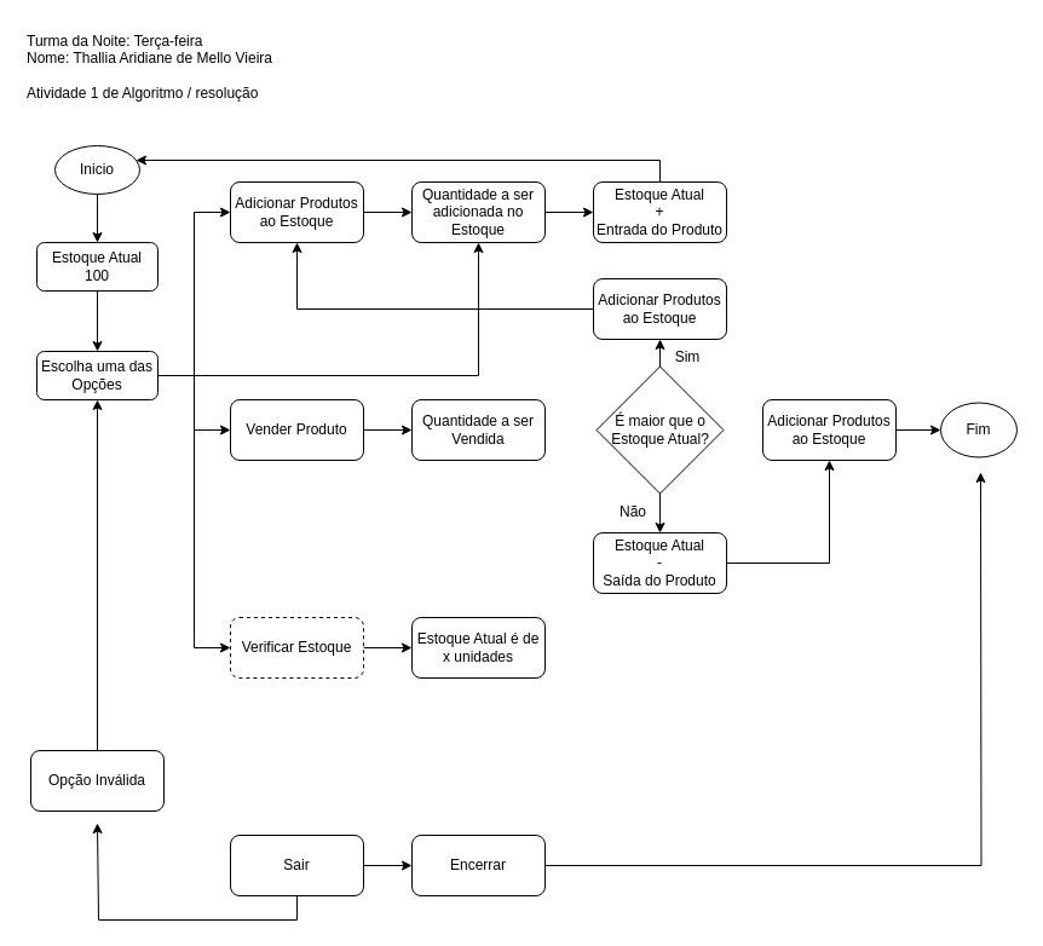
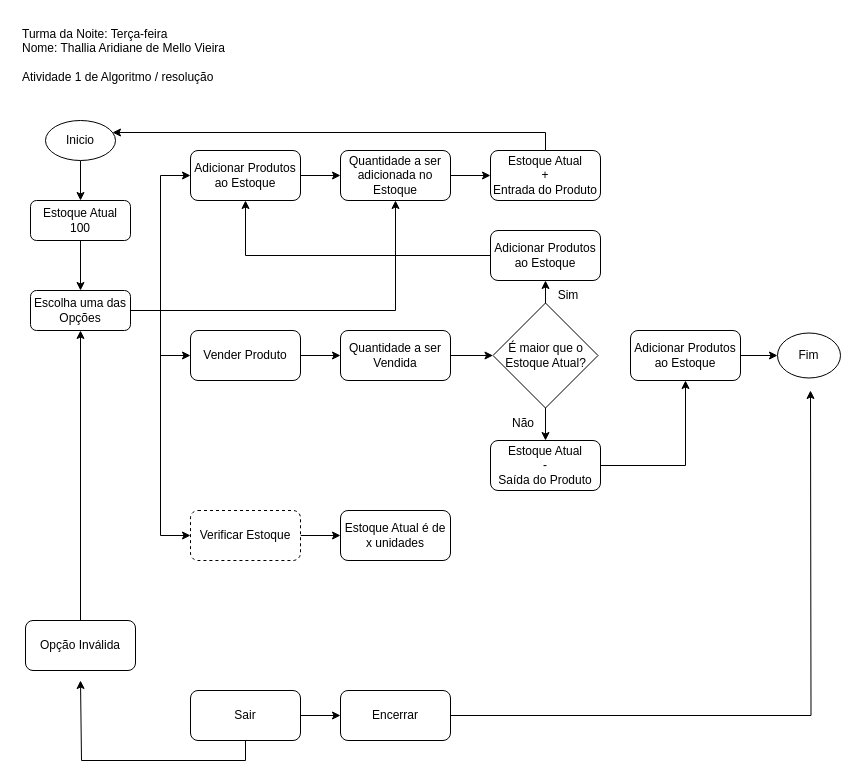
+ <mxCell id="22" value="" style="edgeStyle=orthogonalEdgeStyle;rounded=0;orthogonalLoop=1;jettySize=auto;html=1;" edge="1" parent="1" source="23" target="26"><mxGeometry relative="1" as="geometry" /></mxCell>
